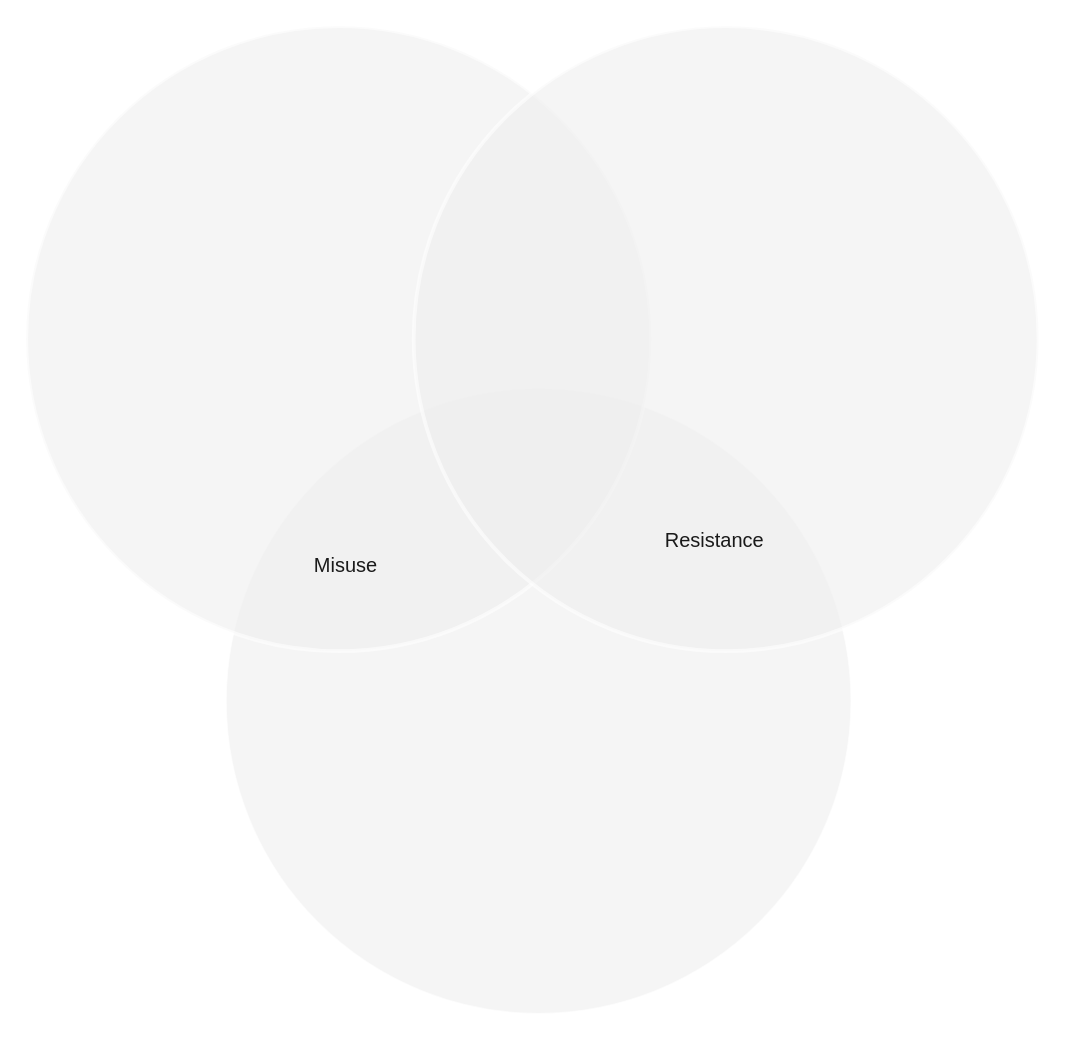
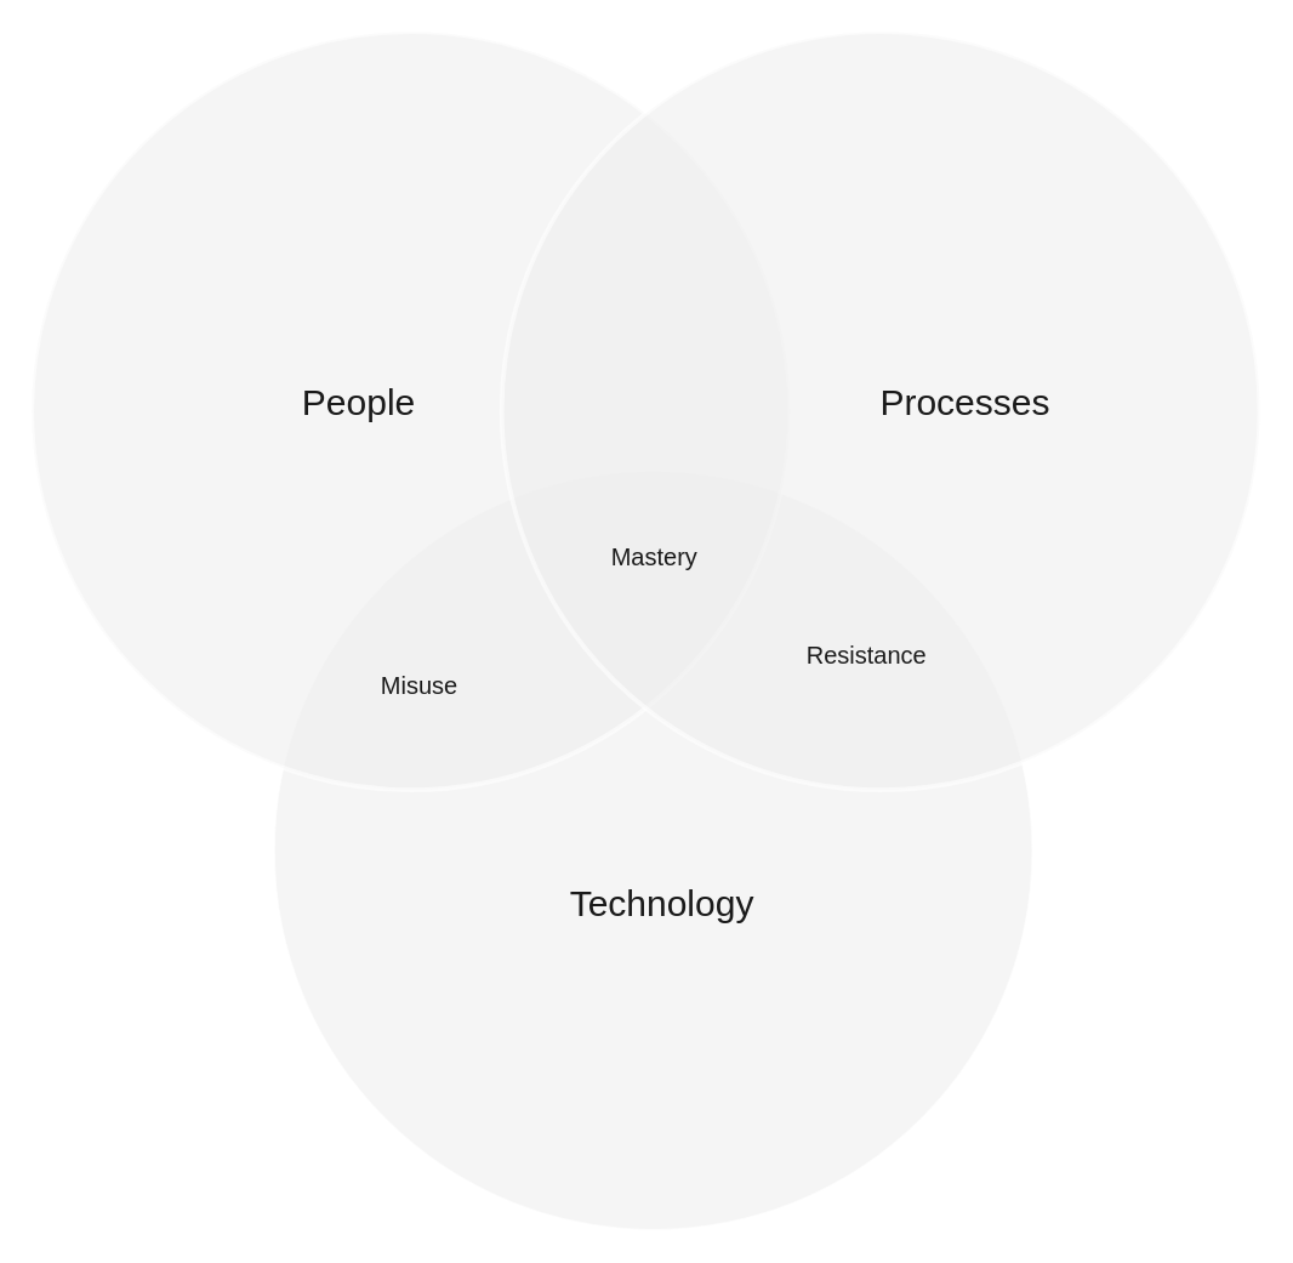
+ <mxCell id="5" value="People" style="text;fontSize=24;align=center;verticalAlign=middle;html=1;fontColor=#1A1A1A;labelBackgroundColor=none;" parent="1" vertex="1"><mxGeometry x="140.5" y="230.5" width="190" height="70" as="geometry" /></mxCell>
+ <mxCell id="6" value="Processes" style="text;fontSize=24;align=center;verticalAlign=middle;html=1;fontColor=#1A1A1A;labelBackgroundColor=none;" parent="1" vertex="1"><mxGeometry x="540.5" y="230.5" width="190" height="70" as="geometry" /></mxCell>
+ <mxCell id="10" value="Mastery" style="text;align=center;html=1;fontColor=#1A1A1A;fontSize=16;labelBackgroundColor=none;" parent="1" vertex="1"><mxGeometry x="410.5" y="350.5" width="40" height="40" as="geometry" /></mxCell>
+ <mxCell id="7" value="Technology" style="text;fontSize=24;align=center;verticalAlign=middle;html=1;fontColor=#1A1A1A;labelBackgroundColor=none;" parent="1" vertex="1"><mxGeometry x="340.5" y="560.5" width="190" height="70" as="geometry" /></mxCell>
